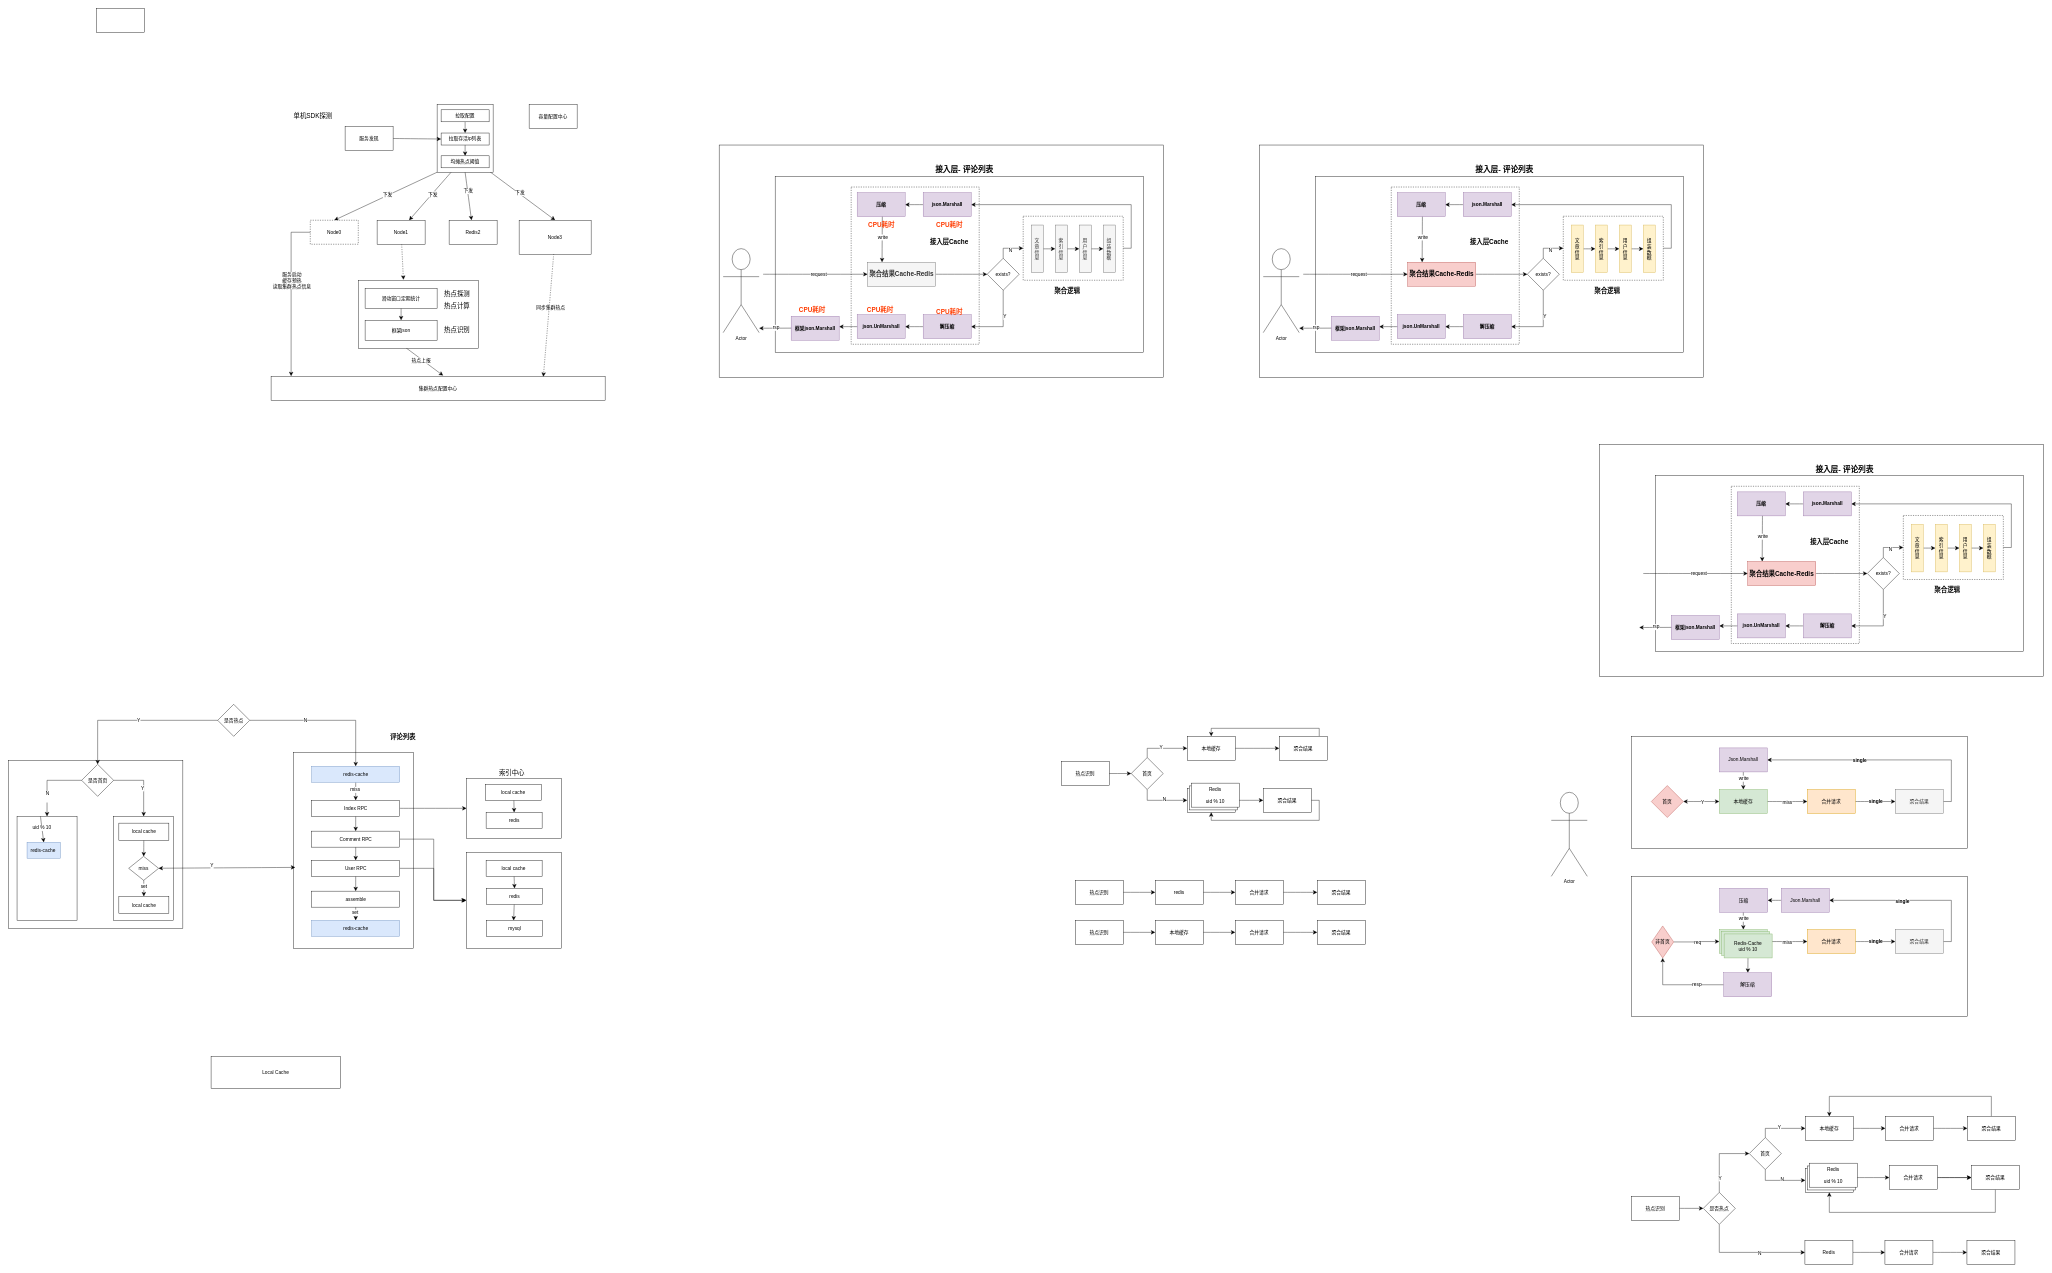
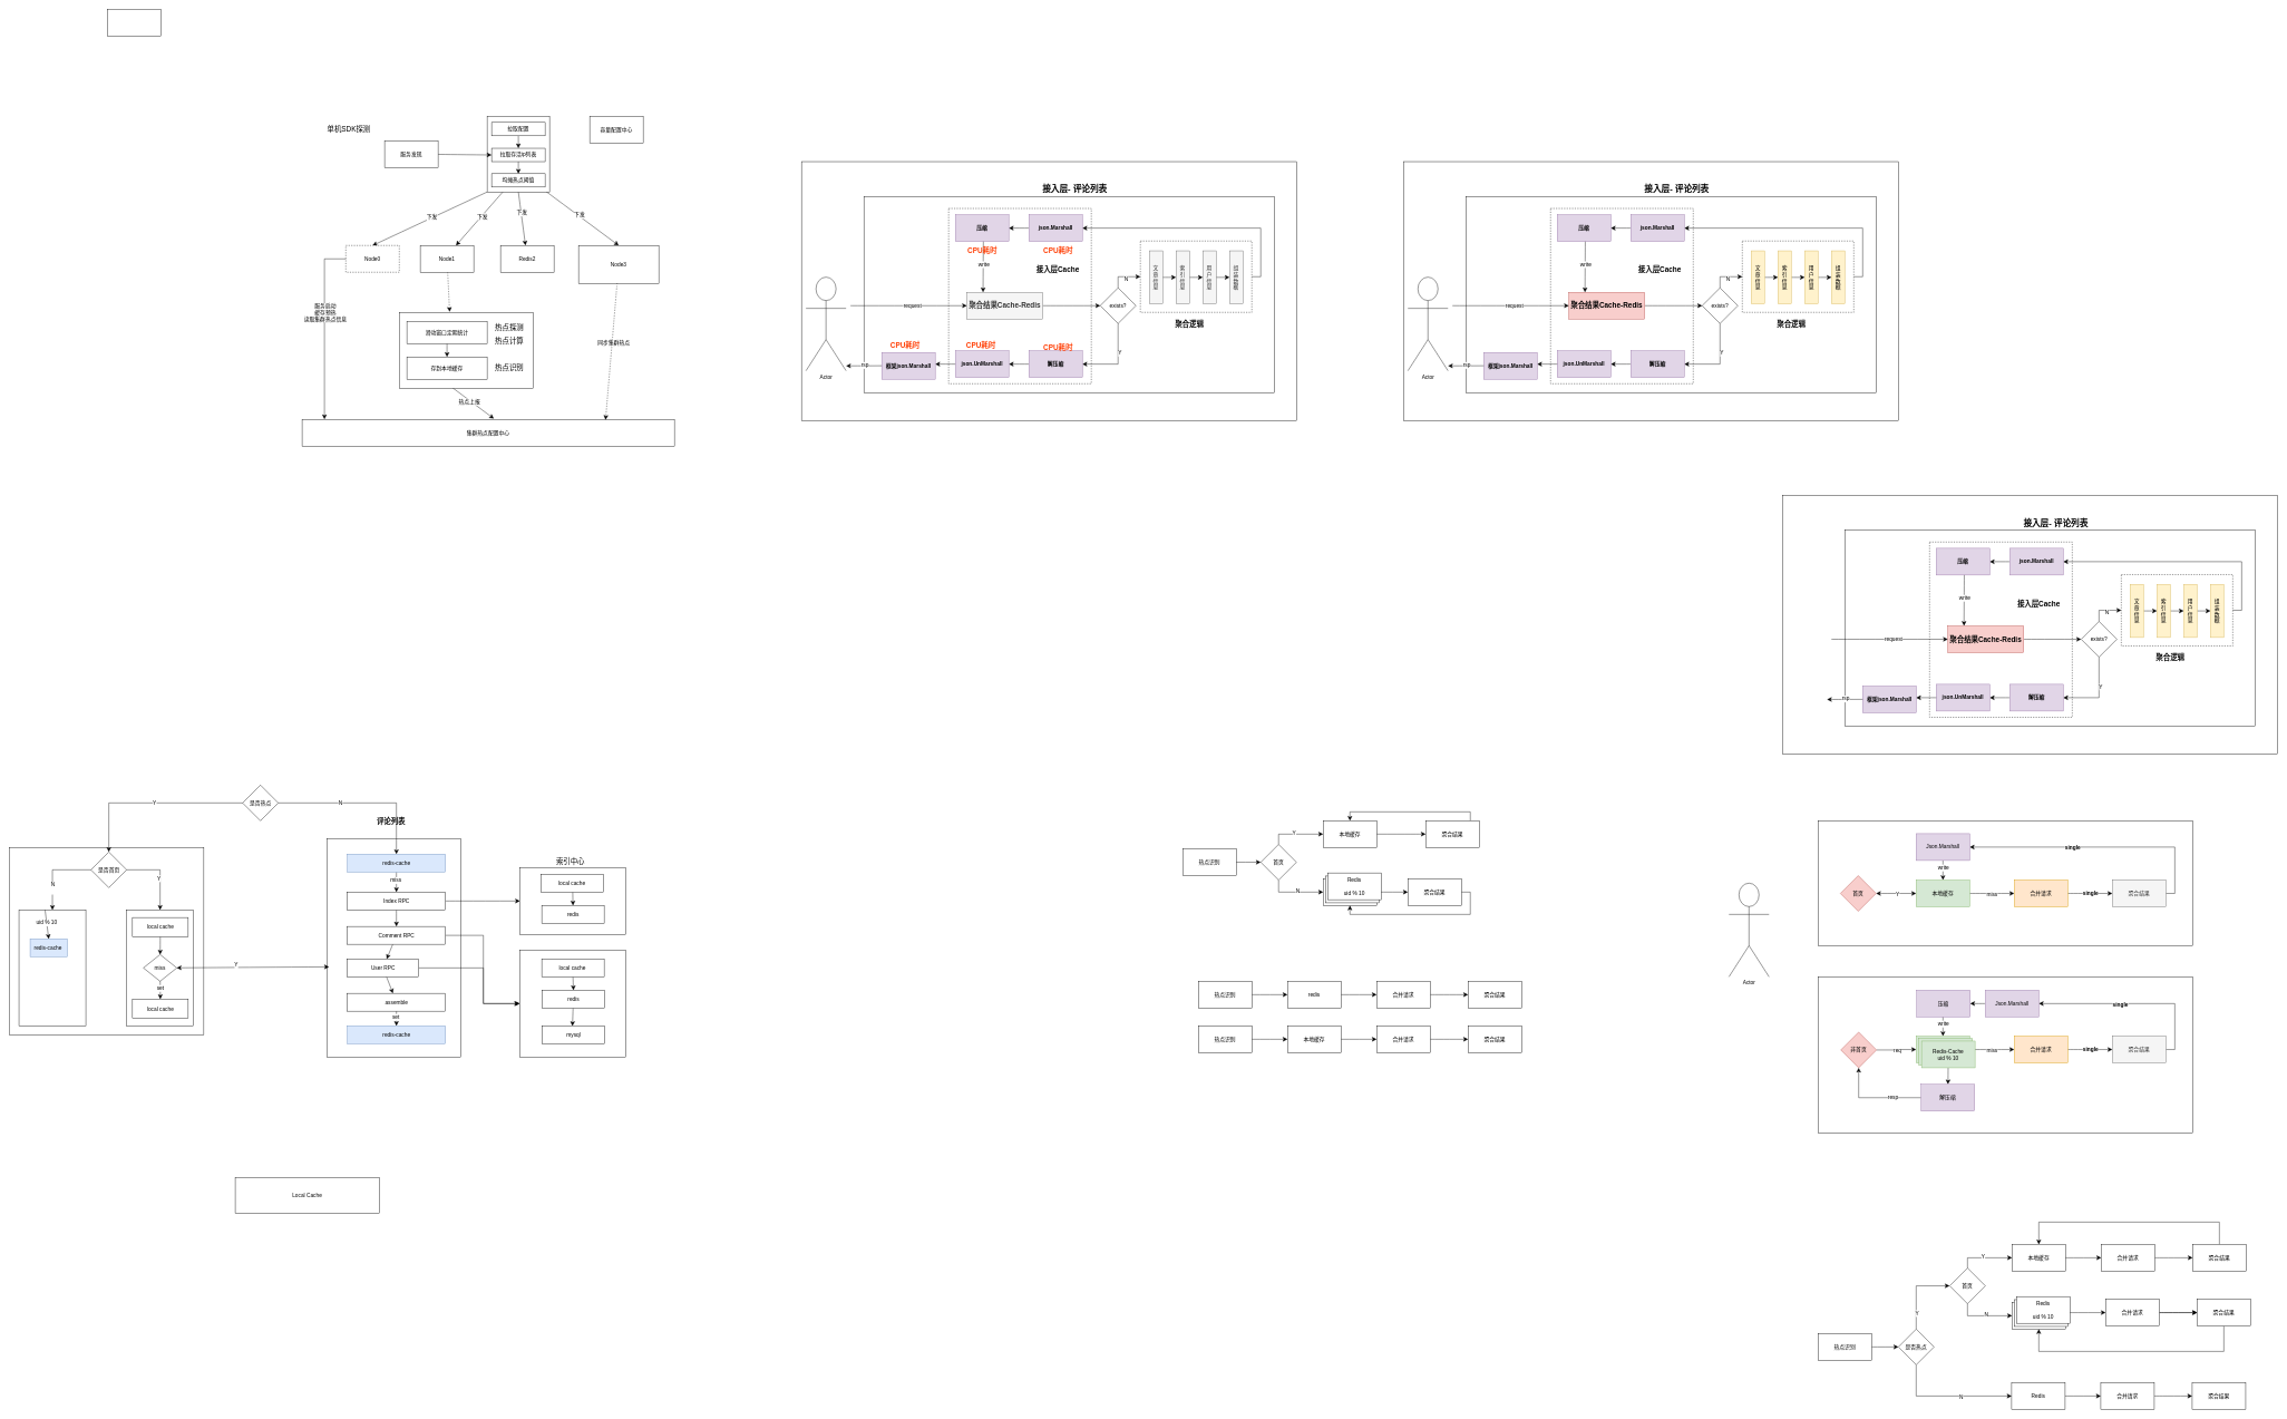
- <mxCell id="33" value="框架json" style="rounded=0;whiteSpace=wrap;html=1;" parent="1" vertex="1"><mxGeometry x="912" y="800" width="180" height="50" as="geometry" /></mxCell>
+ <mxCell id="33" value="存到本地缓存" style="rounded=0;whiteSpace=wrap;html=1;" parent="1" vertex="1"><mxGeometry x="912" y="800" width="180" height="50" as="geometry" /></mxCell>
- <mxCell id="39" value="&lt;b style=&quot;&quot;&gt;&lt;font style=&quot;font-size: 16px;&quot;&gt;评论列表&lt;/font&gt;&lt;/b&gt;" style="text;html=1;align=center;verticalAlign=middle;whiteSpace=wrap;rounded=0;fontSize=16;" parent="1" vertex="1"><mxGeometry x="918.5" y="1810" width="175" height="60" as="geometry" /></mxCell>
+ <mxCell id="39" value="&lt;b style=&quot;&quot;&gt;&lt;font style=&quot;font-size: 16px;&quot;&gt;评论列表&lt;/font&gt;&lt;/b&gt;" style="text;html=1;align=center;verticalAlign=middle;whiteSpace=wrap;rounded=0;fontSize=16;" parent="1" vertex="1"><mxGeometry x="788.5" y="1810" width="175" height="60" as="geometry" /></mxCell>
- <mxCell id="48" value="User RPC" style="rounded=0;whiteSpace=wrap;html=1;" parent="1" vertex="1"><mxGeometry x="778.5" y="2150" width="220" height="40" as="geometry" /></mxCell>
+ <mxCell id="48" value="User RPC" style="rounded=0;whiteSpace=wrap;html=1;" parent="1" vertex="1"><mxGeometry x="778.5" y="2150" width="160" height="40" as="geometry" /></mxCell>
- <mxCell id="304" value="非首页" style="rhombus;whiteSpace=wrap;html=1;fillColor=#f8cecc;strokeColor=#b85450;" vertex="1" parent="1"><mxGeometry x="4128" y="2314" width="55" height="80" as="geometry" /></mxCell>
+ <mxCell id="304" value="非首页" style="rhombus;whiteSpace=wrap;html=1;fillColor=#f8cecc;strokeColor=#b85450;" vertex="1" parent="1"><mxGeometry x="4128" y="2314" width="80" height="80" as="geometry" /></mxCell>
